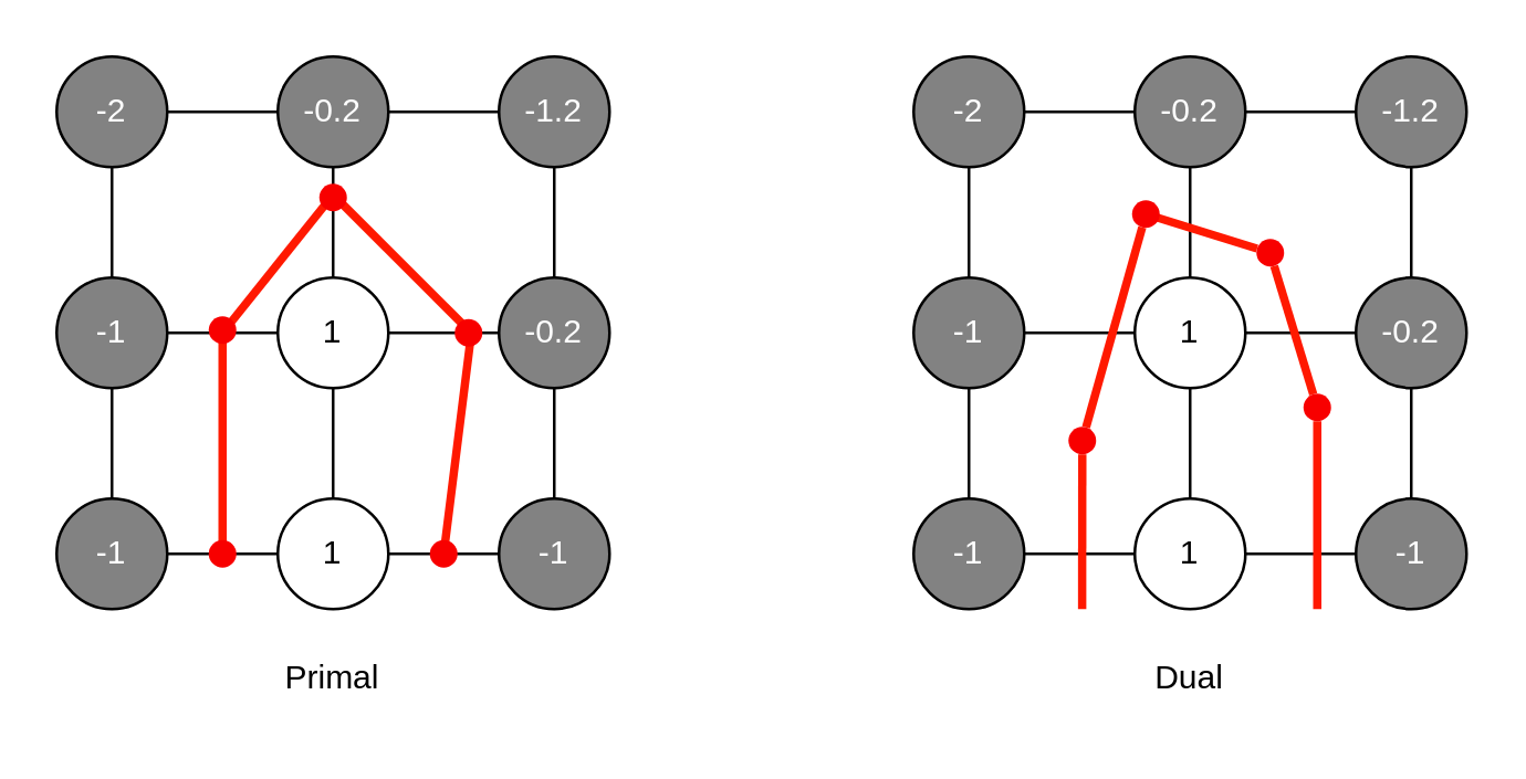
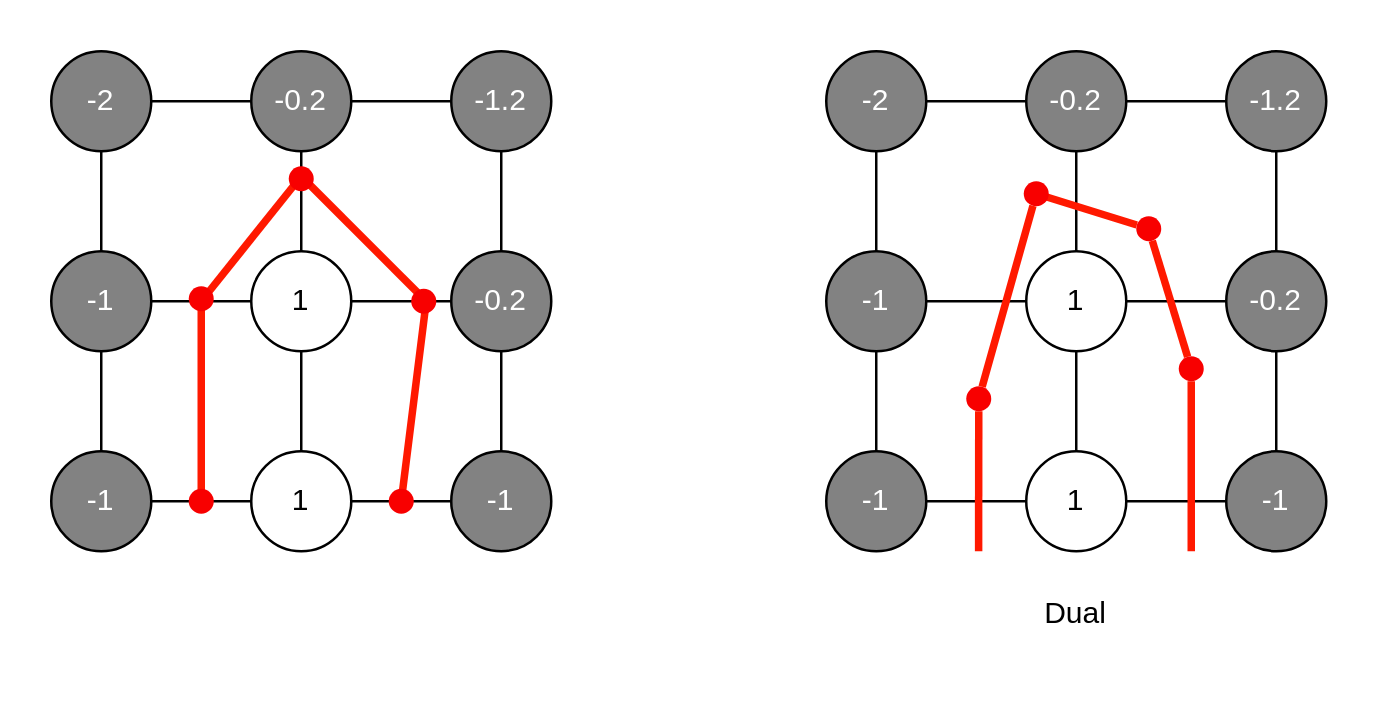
- <mxCell id="23" value="Primal" style="text;html=1;strokeColor=none;fillColor=none;align=center;verticalAlign=middle;whiteSpace=wrap;rounded=0;" parent="1" vertex="1"><mxGeometry x="90" y="230" width="60" height="30" as="geometry" /></mxCell>
